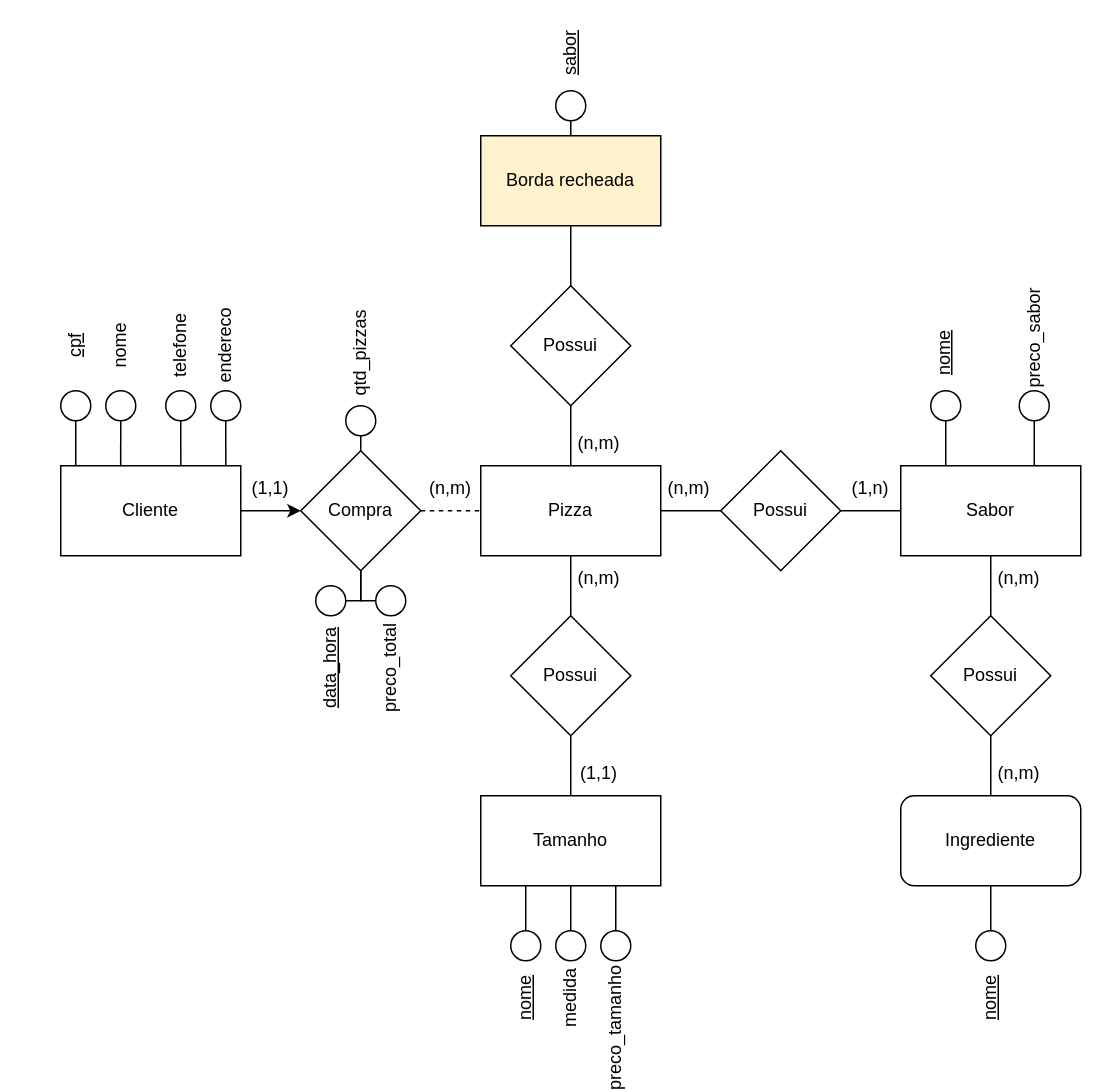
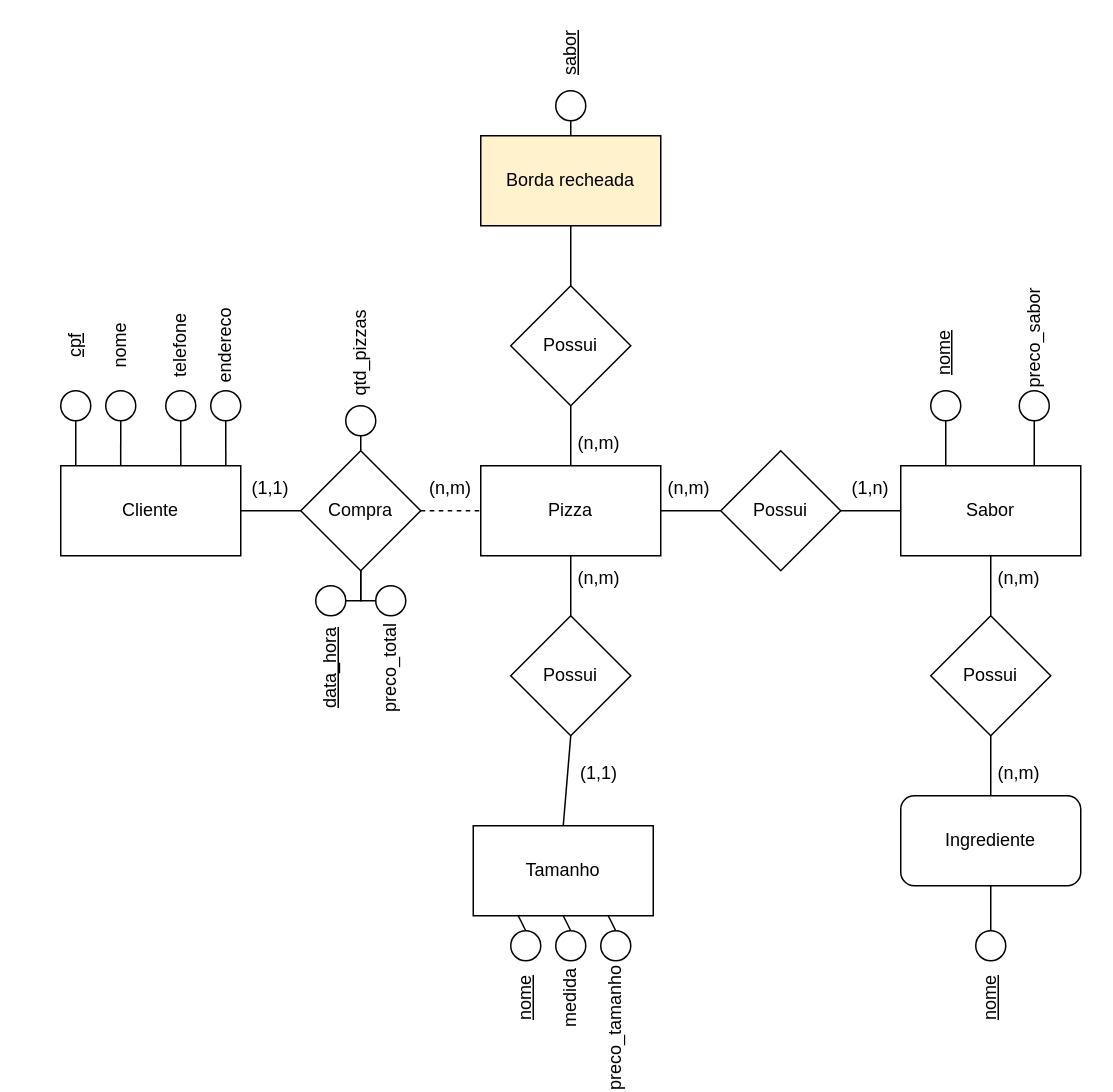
- <mxCell id="43" value="" style="endArrow=classic;html=1;rounded=0;exitX=1;exitY=0.5;exitDx=0;exitDy=0;entryX=0;entryY=0.5;entryDx=0;entryDy=0;" parent="1" source="42" target="41" edge="1"><mxGeometry width="50" height="50" relative="1" as="geometry"><mxPoint x="160" y="370" as="sourcePoint" /><mxPoint x="210" y="320" as="targetPoint" /></mxGeometry></mxCell>
+ <mxCell id="43" value="" style="endArrow=none;html=1;rounded=0;exitX=1;exitY=0.5;exitDx=0;exitDy=0;entryX=0;entryY=0.5;entryDx=0;entryDy=0;" parent="1" source="42" target="41" edge="1"><mxGeometry width="50" height="50" relative="1" as="geometry"><mxPoint x="160" y="370" as="sourcePoint" /><mxPoint x="210" y="320" as="targetPoint" /></mxGeometry></mxCell>
- <mxCell id="23" value="Tamanho" style="rounded=0;whiteSpace=wrap;html=1;" parent="1" vertex="1"><mxGeometry x="320" y="530" width="120" height="60" as="geometry" /></mxCell>
+ <mxCell id="23" value="Tamanho" style="rounded=0;whiteSpace=wrap;html=1;" parent="1" vertex="1"><mxGeometry x="315" y="550" width="120" height="60" as="geometry" /></mxCell>
